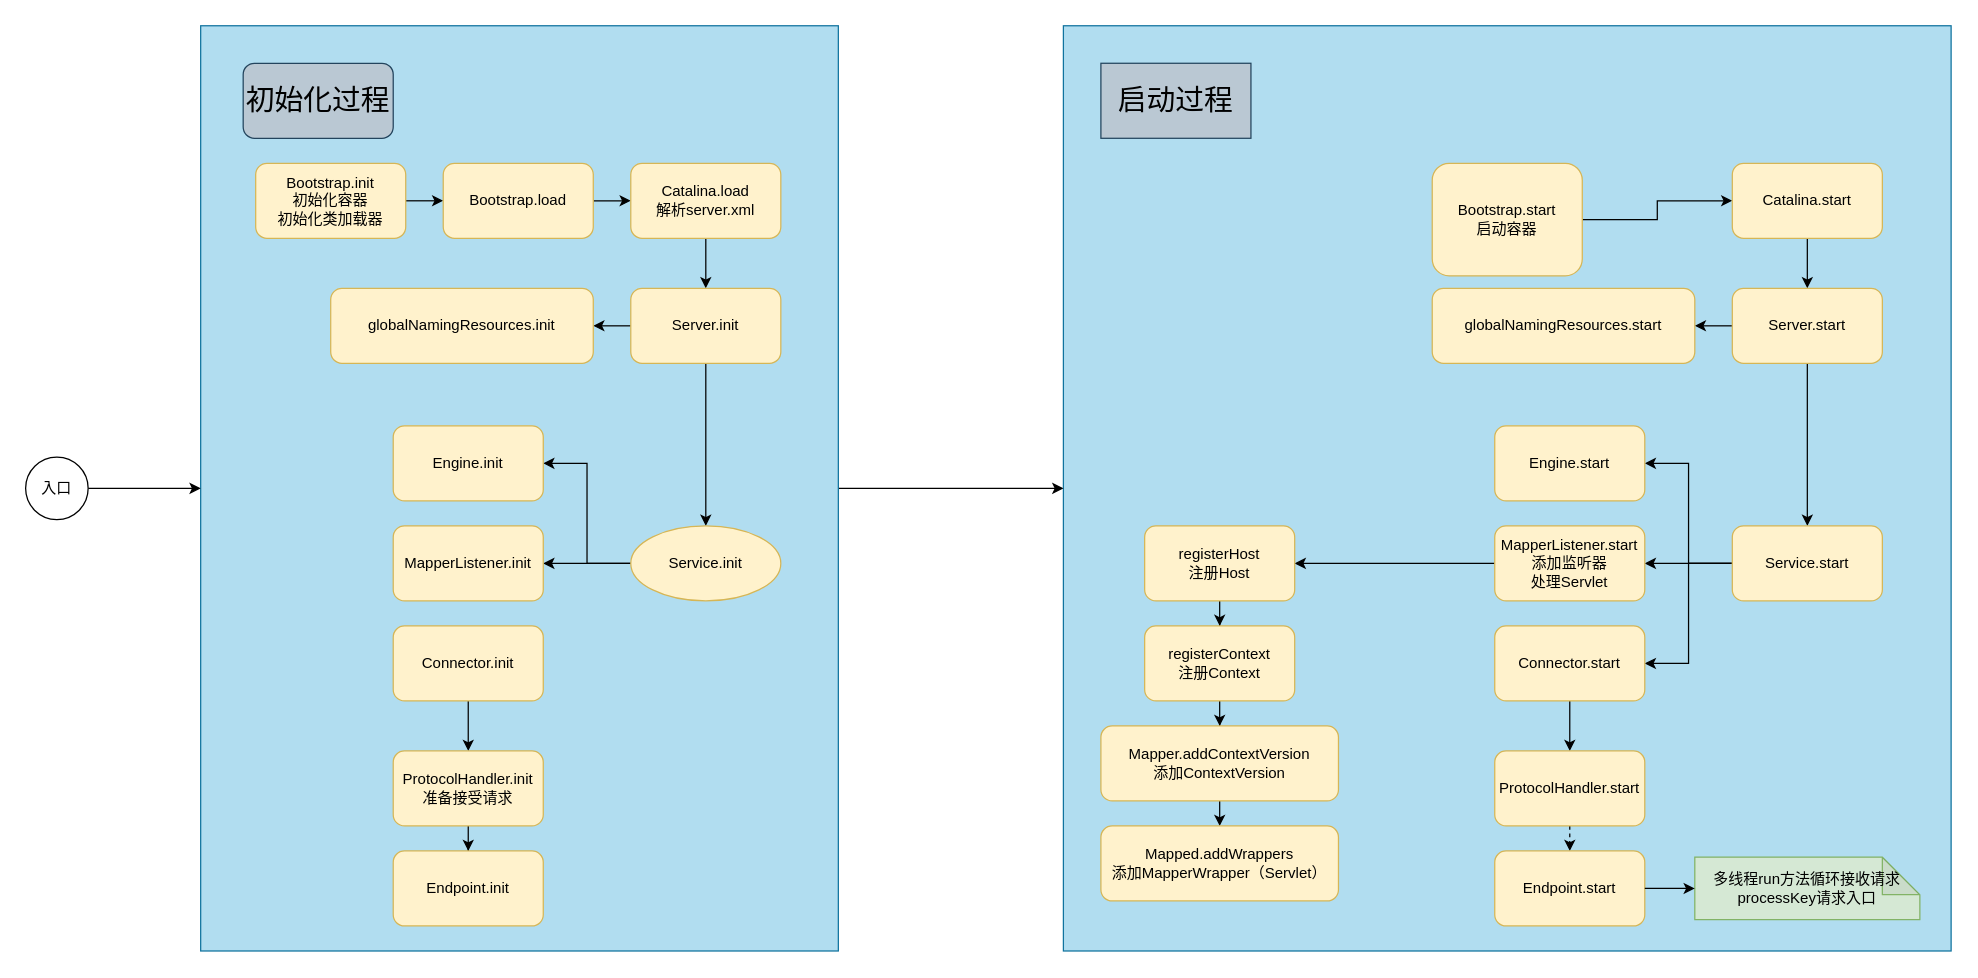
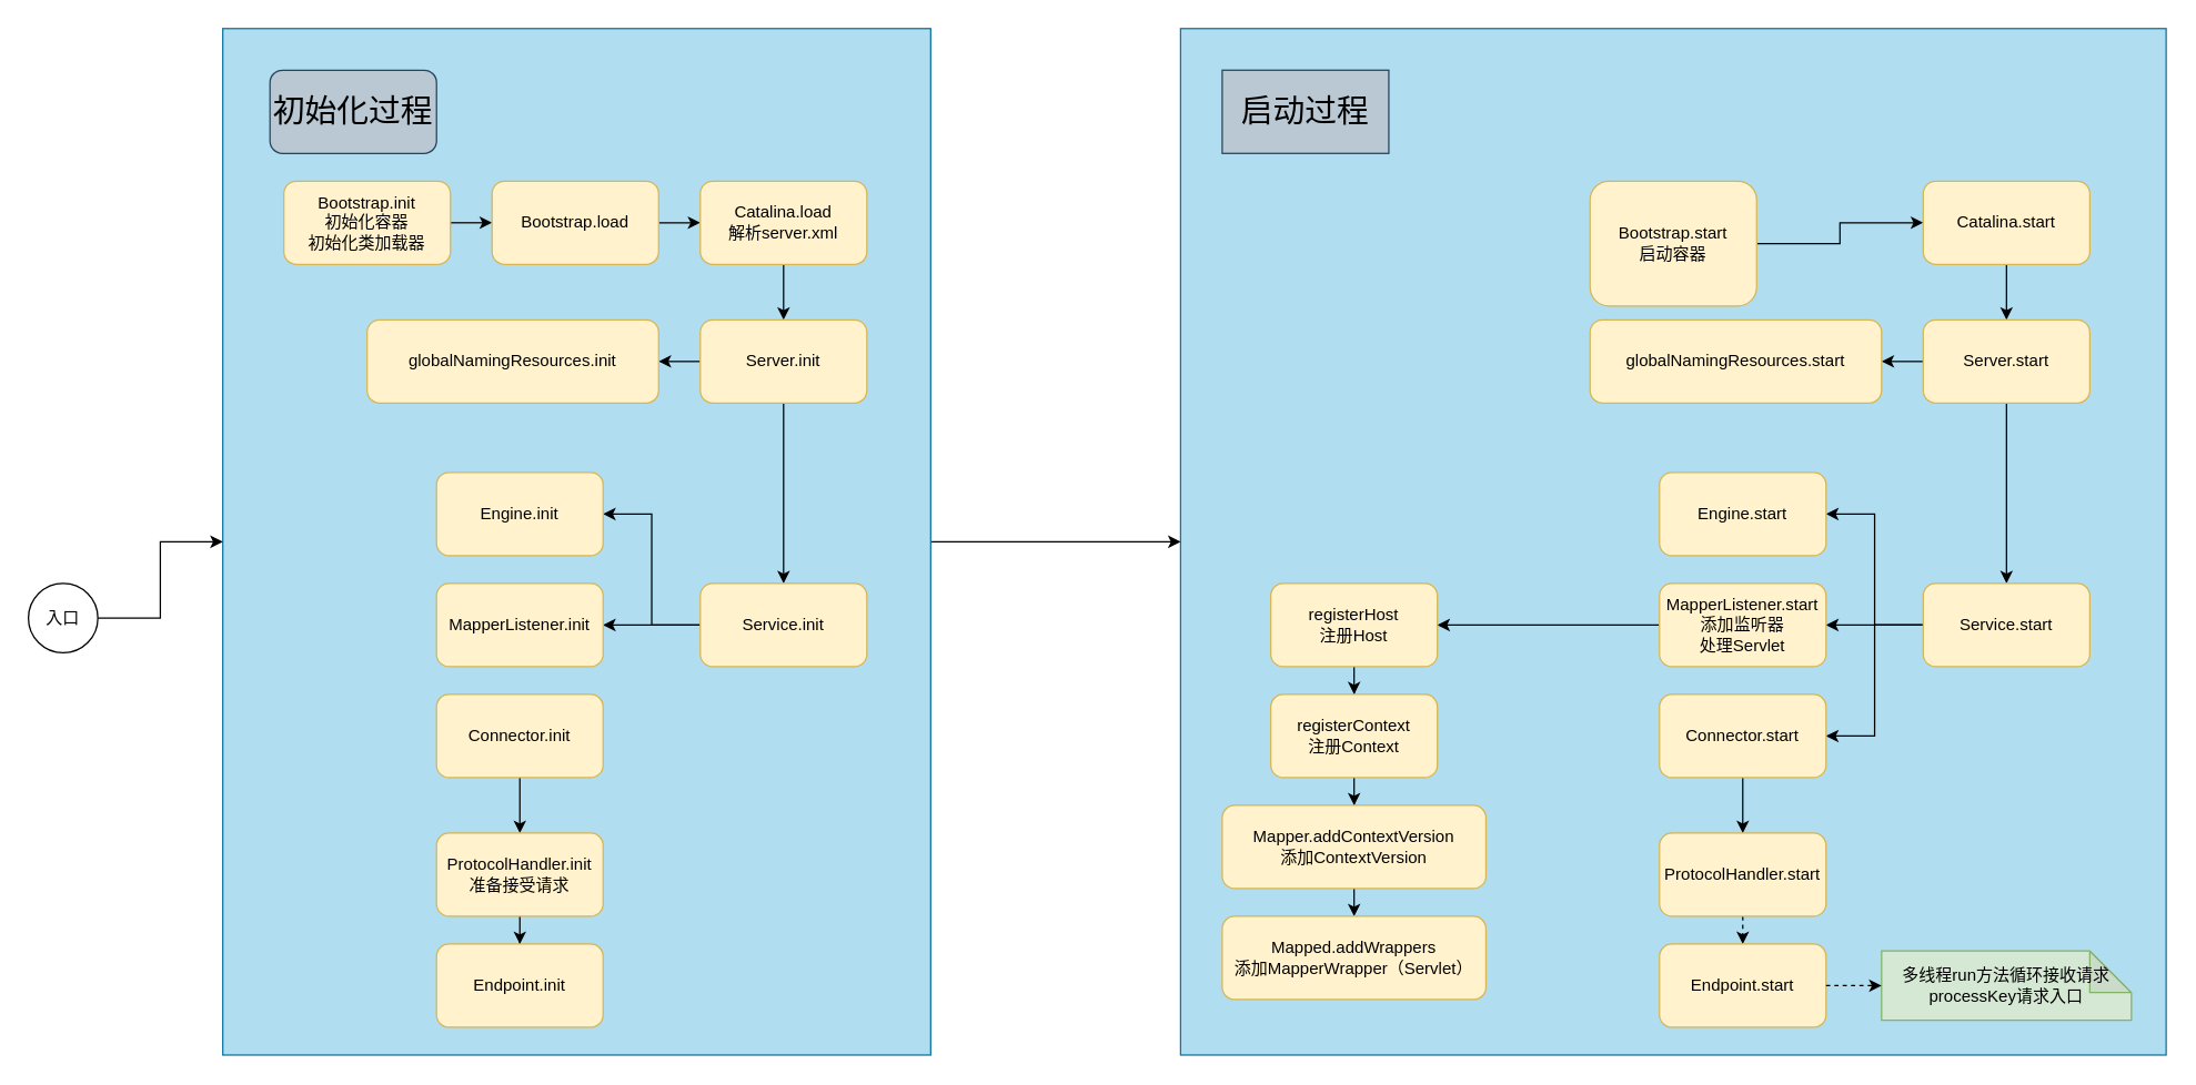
- <mxCell id="6" value="入口" style="ellipse;whiteSpace=wrap;html=1;aspect=fixed;" vertex="1" parent="1"><mxGeometry x="20" y="365" width="50" height="50" as="geometry" /></mxCell>
+ <mxCell id="6" value="入口" style="ellipse;whiteSpace=wrap;html=1;aspect=fixed;" vertex="1" parent="1"><mxGeometry x="20" y="420" width="50" height="50" as="geometry" /></mxCell>
- <mxCell id="19" value="Service.init" style="ellipse;whiteSpace=wrap;html=1;fillColor=#fff2cc;strokeColor=#d6b656;" vertex="1" parent="1"><mxGeometry x="504" y="420" width="120" height="60" as="geometry" /></mxCell>
+ <mxCell id="19" value="Service.init" style="rounded=1;whiteSpace=wrap;html=1;fillColor=#fff2cc;strokeColor=#d6b656;" vertex="1" parent="1"><mxGeometry x="504" y="420" width="120" height="60" as="geometry" /></mxCell>
- <mxCell id="48" style="edgeStyle=orthogonalEdgeStyle;rounded=0;orthogonalLoop=1;jettySize=auto;html=1;entryX=0;entryY=0.5;entryDx=0;entryDy=0;entryPerimeter=0;" edge="1" parent="1" source="46" target="47"><mxGeometry relative="1" as="geometry" /></mxCell>
+ <mxCell id="48" style="edgeStyle=orthogonalEdgeStyle;rounded=0;orthogonalLoop=1;jettySize=auto;html=1;entryX=0;entryY=0.5;entryDx=0;entryDy=0;entryPerimeter=0;dashed=1;" edge="1" parent="1" source="46" target="47"><mxGeometry relative="1" as="geometry" /></mxCell>
